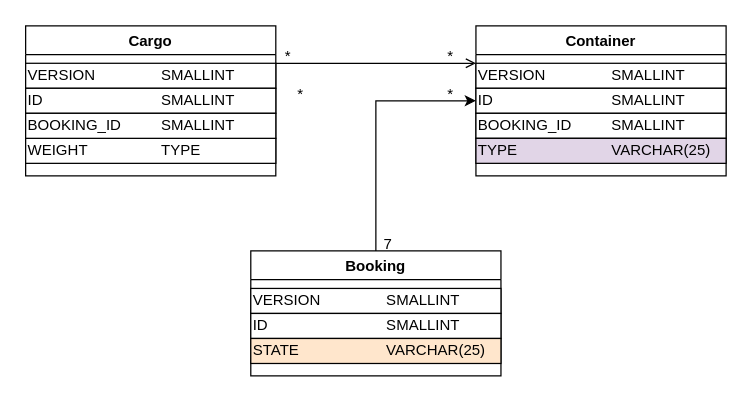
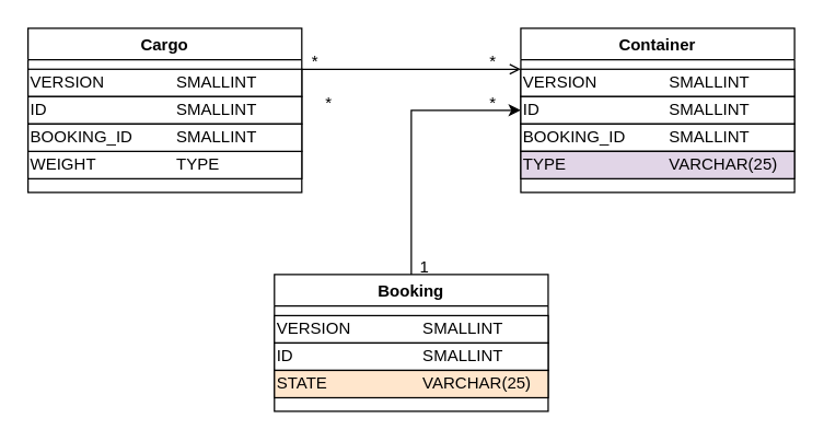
- <mxCell id="20" value="7" style="text;html=1;strokeColor=none;fillColor=none;align=center;verticalAlign=middle;whiteSpace=wrap;rounded=0;" parent="1" vertex="1"><mxGeometry x="300" y="190" width="20" height="10" as="geometry" /></mxCell>
+ <mxCell id="20" value="1" style="text;html=1;strokeColor=none;fillColor=none;align=center;verticalAlign=middle;whiteSpace=wrap;rounded=0;" parent="1" vertex="1"><mxGeometry x="300" y="190" width="20" height="10" as="geometry" /></mxCell>
